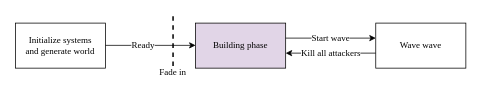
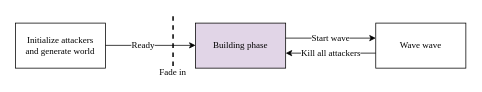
- <mxCell id="2" value="Initialize systems&lt;br&gt;&lt;span style=&quot;background-color: initial;&quot;&gt;and generate world&lt;/span&gt;" style="rounded=0;whiteSpace=wrap;html=1;fontFamily=&quot;Latin Modern Regular 12&quot;;" vertex="1" parent="1"><mxGeometry x="20" y="30" width="120" height="60" as="geometry" /></mxCell>
+ <mxCell id="2" value="Initialize attackers&lt;br&gt;&lt;span style=&quot;background-color: initial;&quot;&gt;and generate world&lt;/span&gt;" style="rounded=0;whiteSpace=wrap;html=1;fontFamily=&quot;Latin Modern Regular 12&quot;;" vertex="1" parent="1"><mxGeometry x="20" y="30" width="120" height="60" as="geometry" /></mxCell>
